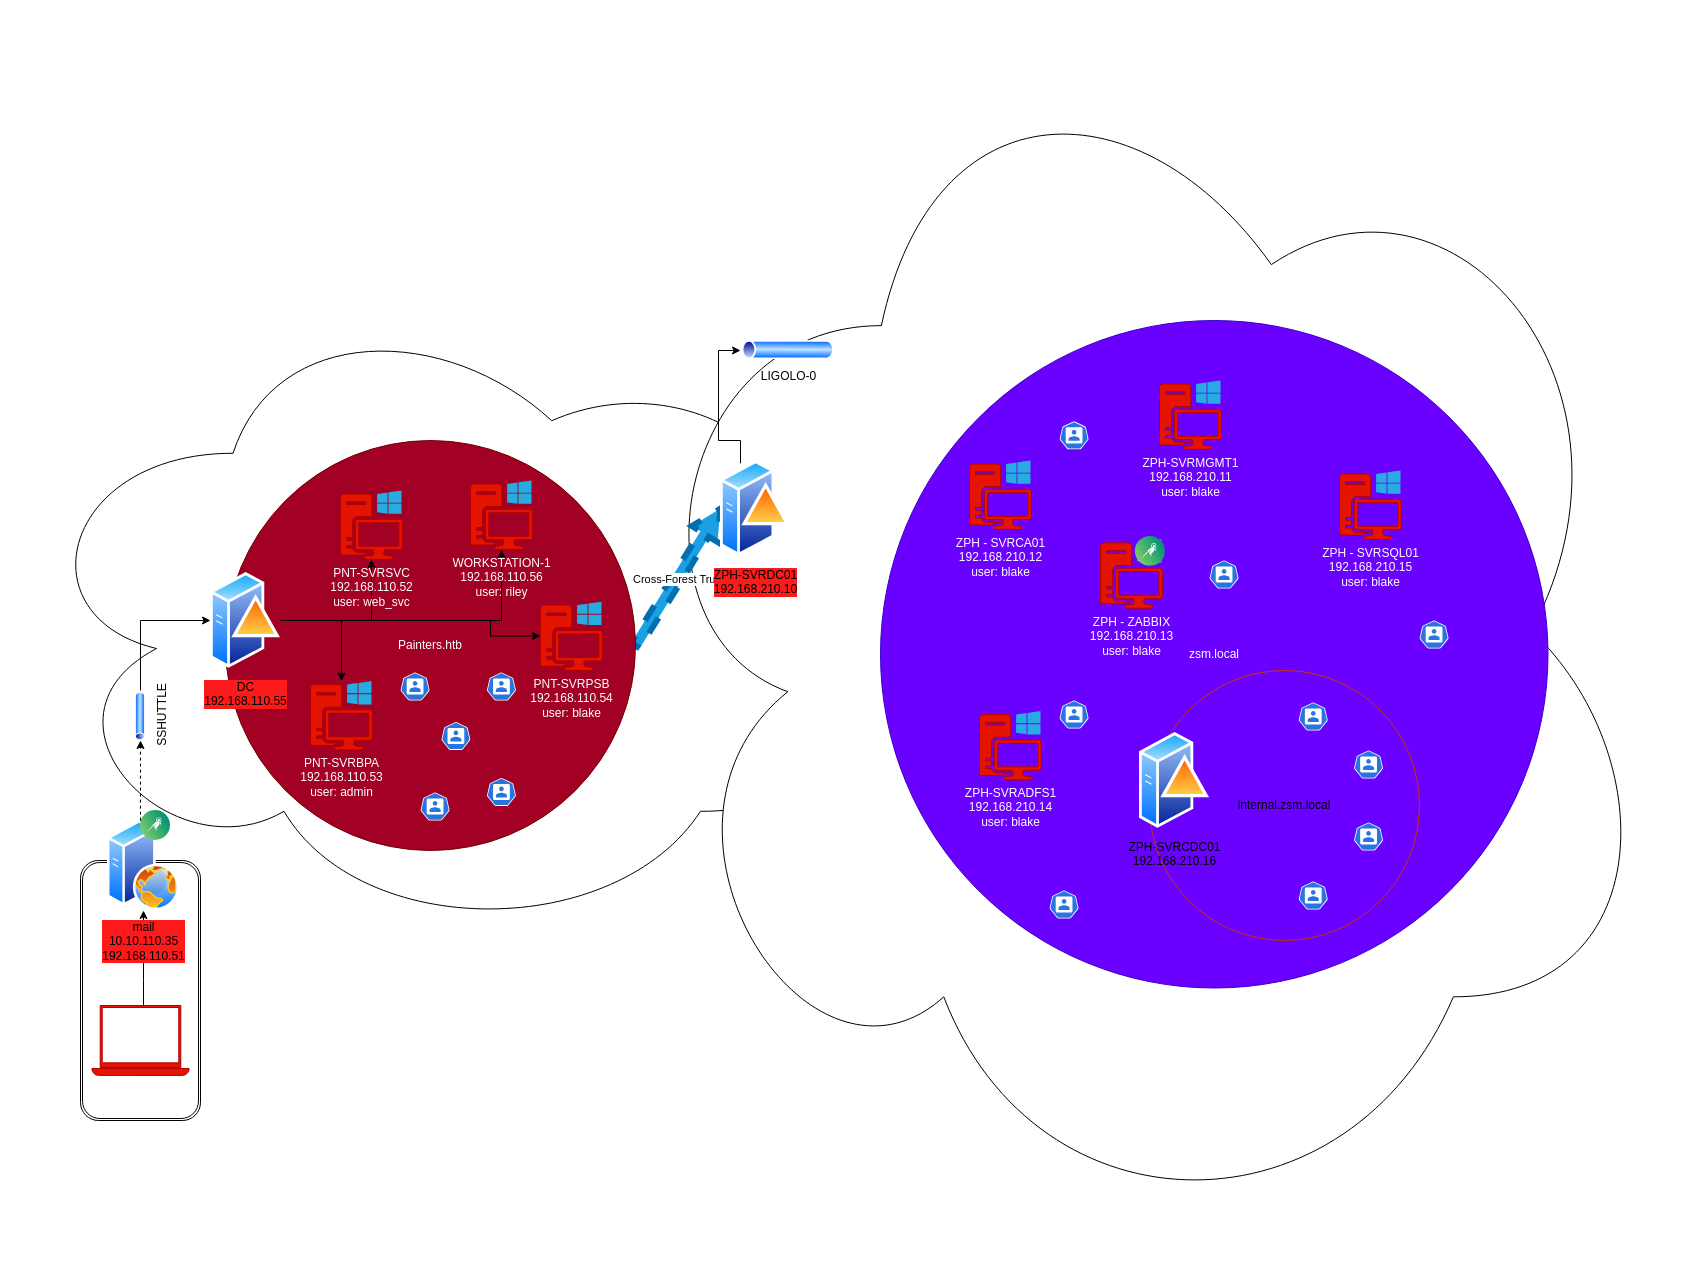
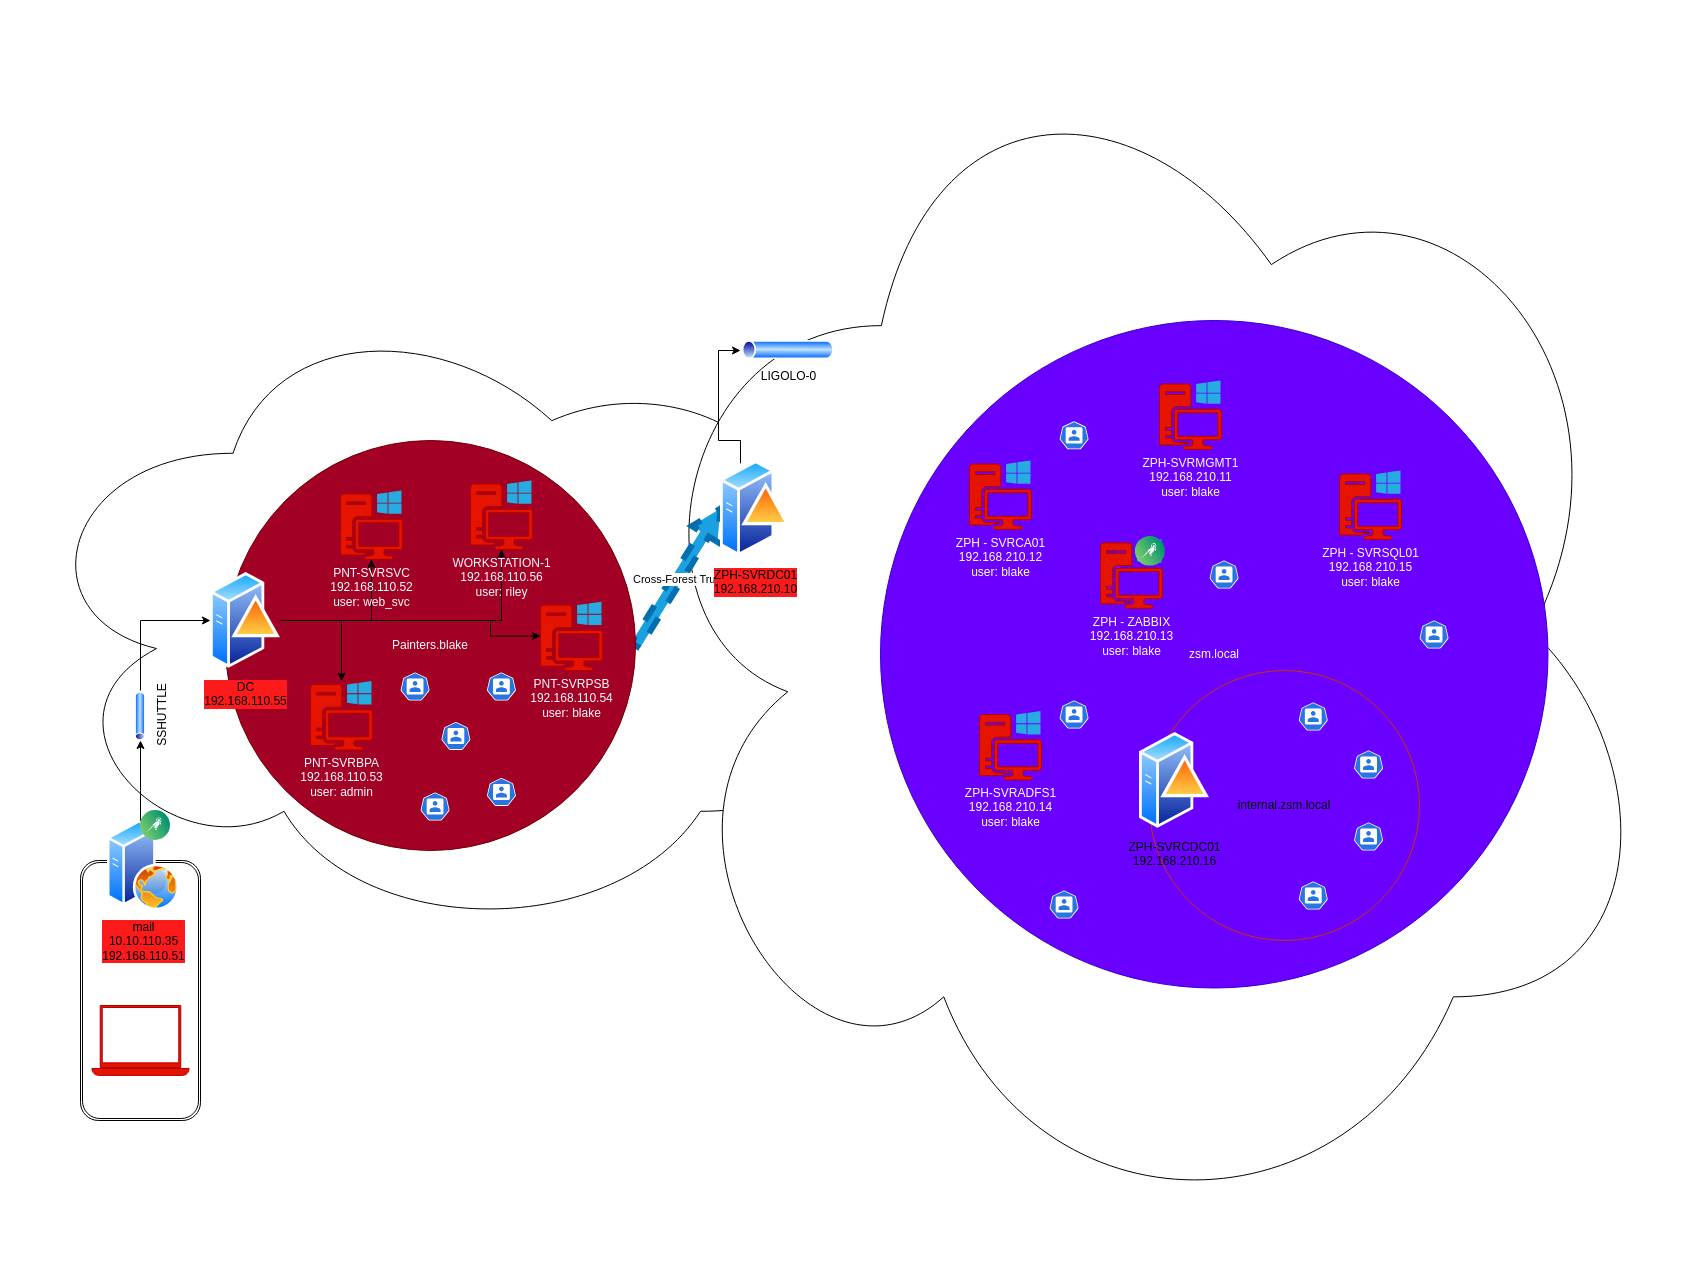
- <mxCell id="6" value="Painters.htb" style="ellipse;whiteSpace=wrap;html=1;aspect=fixed;fillColor=#a20025;strokeColor=#6F0000;fontColor=#ffffff;" parent="1" vertex="1"><mxGeometry x="225" y="440" width="410" height="410" as="geometry" /></mxCell>
+ <mxCell id="6" value="Painters.blake" style="ellipse;whiteSpace=wrap;html=1;aspect=fixed;fillColor=#a20025;strokeColor=#6F0000;fontColor=#ffffff;" parent="1" vertex="1"><mxGeometry x="225" y="440" width="410" height="410" as="geometry" /></mxCell>
- <mxCell id="19" value="" style="edgeStyle=orthogonalEdgeStyle;rounded=0;orthogonalLoop=1;jettySize=auto;html=1;entryX=0;entryY=0.5;entryDx=0;entryDy=0;dashed=1;" parent="1" source="11" target="20" edge="1"><mxGeometry relative="1" as="geometry"><mxPoint x="140" y="820" as="sourcePoint" /><mxPoint x="210" y="620" as="targetPoint" /><Array as="points"><mxPoint x="140" y="790" /><mxPoint x="140" y="790" /></Array></mxGeometry></mxCell>
+ <mxCell id="19" value="" style="edgeStyle=orthogonalEdgeStyle;rounded=0;orthogonalLoop=1;jettySize=auto;html=1;entryX=0;entryY=0.5;entryDx=0;entryDy=0;" parent="1" source="11" target="20" edge="1"><mxGeometry relative="1" as="geometry"><mxPoint x="140" y="820" as="sourcePoint" /><mxPoint x="210" y="620" as="targetPoint" /><Array as="points"><mxPoint x="140" y="790" /><mxPoint x="140" y="790" /></Array></mxGeometry></mxCell>
- <mxCell id="8" style="edgeStyle=orthogonalEdgeStyle;rounded=0;orthogonalLoop=1;jettySize=auto;html=1;" parent="1" source="9" target="11" edge="1"><mxGeometry relative="1" as="geometry"><Array as="points"><mxPoint x="143" y="980" /><mxPoint x="143" y="980" /></Array></mxGeometry></mxCell>
